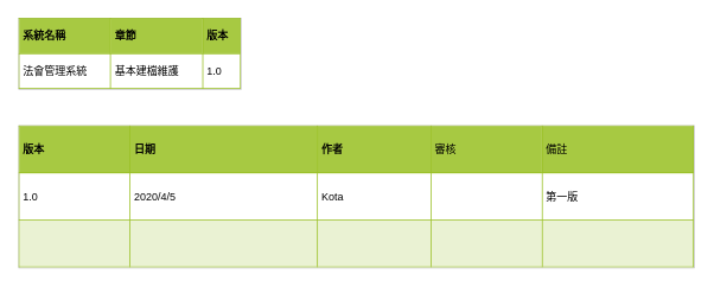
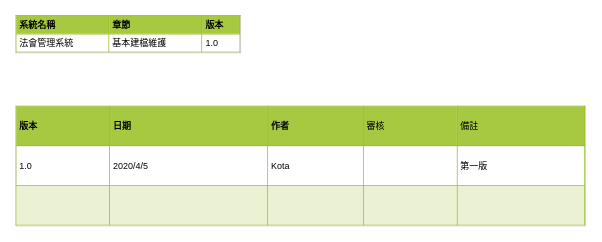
- <mxCell id="3" value="&lt;table border=&quot;1&quot; width=&quot;100%&quot; cellpadding=&quot;4&quot; style=&quot;width: 100% ; height: 100% ; border-collapse: collapse&quot;&gt;&lt;tbody&gt;&lt;tr style=&quot;background-color: #a7c942 ; color: #ffffff ; border: 1px solid #98bf21&quot;&gt;&lt;th align=&quot;left&quot;&gt;&lt;font color=&quot;#000000&quot;&gt;系統名稱&lt;/font&gt;&lt;/th&gt;&lt;th align=&quot;left&quot;&gt;&lt;font color=&quot;#000000&quot;&gt;章節&lt;/font&gt;&lt;/th&gt;&lt;td&gt;&lt;font color=&quot;#000000&quot;&gt;&lt;span style=&quot;font-weight: 700&quot;&gt;版本&lt;/span&gt;&lt;br&gt;&lt;/font&gt;&lt;/td&gt;&lt;/tr&gt;&lt;tr style=&quot;border: 1px solid #98bf21&quot;&gt;&lt;td&gt;&lt;font color=&quot;#000000&quot;&gt;法會管理系統&lt;/font&gt;&lt;/td&gt;&lt;td&gt;基本建檔維護&lt;/td&gt;&lt;td&gt;1.0&lt;br&gt;&lt;/td&gt;&lt;/tr&gt;&lt;/tbody&gt;&lt;/table&gt;" style="text;html=1;strokeColor=#c0c0c0;fillColor=#ffffff;overflow=fill;rounded=0;" parent="1" vertex="1"><mxGeometry x="20" y="20" width="250" height="80" as="geometry" /></mxCell>
+ <mxCell id="3" value="&lt;table border=&quot;1&quot; width=&quot;100%&quot; cellpadding=&quot;4&quot; style=&quot;width: 100% ; height: 100% ; border-collapse: collapse&quot;&gt;&lt;tbody&gt;&lt;tr style=&quot;background-color: #a7c942 ; color: #ffffff ; border: 1px solid #98bf21&quot;&gt;&lt;th align=&quot;left&quot;&gt;&lt;font color=&quot;#000000&quot;&gt;系統名稱&lt;/font&gt;&lt;/th&gt;&lt;th align=&quot;left&quot;&gt;&lt;font color=&quot;#000000&quot;&gt;章節&lt;/font&gt;&lt;/th&gt;&lt;td&gt;&lt;font color=&quot;#000000&quot;&gt;&lt;span style=&quot;font-weight: 700&quot;&gt;版本&lt;/span&gt;&lt;br&gt;&lt;/font&gt;&lt;/td&gt;&lt;/tr&gt;&lt;tr style=&quot;border: 1px solid #98bf21&quot;&gt;&lt;td&gt;&lt;font color=&quot;#000000&quot;&gt;法會管理系統&lt;/font&gt;&lt;/td&gt;&lt;td&gt;基本建檔維護&lt;/td&gt;&lt;td&gt;1.0&lt;br&gt;&lt;/td&gt;&lt;/tr&gt;&lt;/tbody&gt;&lt;/table&gt;" style="text;html=1;strokeColor=#c0c0c0;fillColor=#ffffff;overflow=fill;rounded=0;" parent="1" vertex="1"><mxGeometry x="20" y="20" width="300" height="50" as="geometry" /></mxCell>
